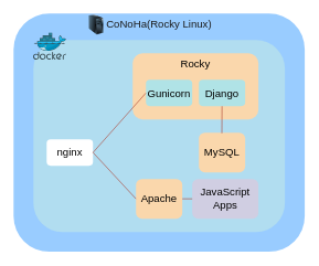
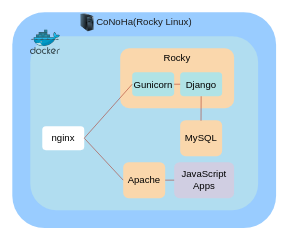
+ <mxCell id="14" style="html=1;fontSize=16;fontColor=#000000;strokeColor=#ae4132;endArrow=none;endFill=0;fillColor=#fad9d5;" parent="1" source="8" target="9" edge="1"><mxGeometry relative="1" as="geometry"><mxPoint x="270" y="212.609" as="sourcePoint" /><mxPoint x="350" y="150" as="targetPoint" /></mxGeometry></mxCell>
